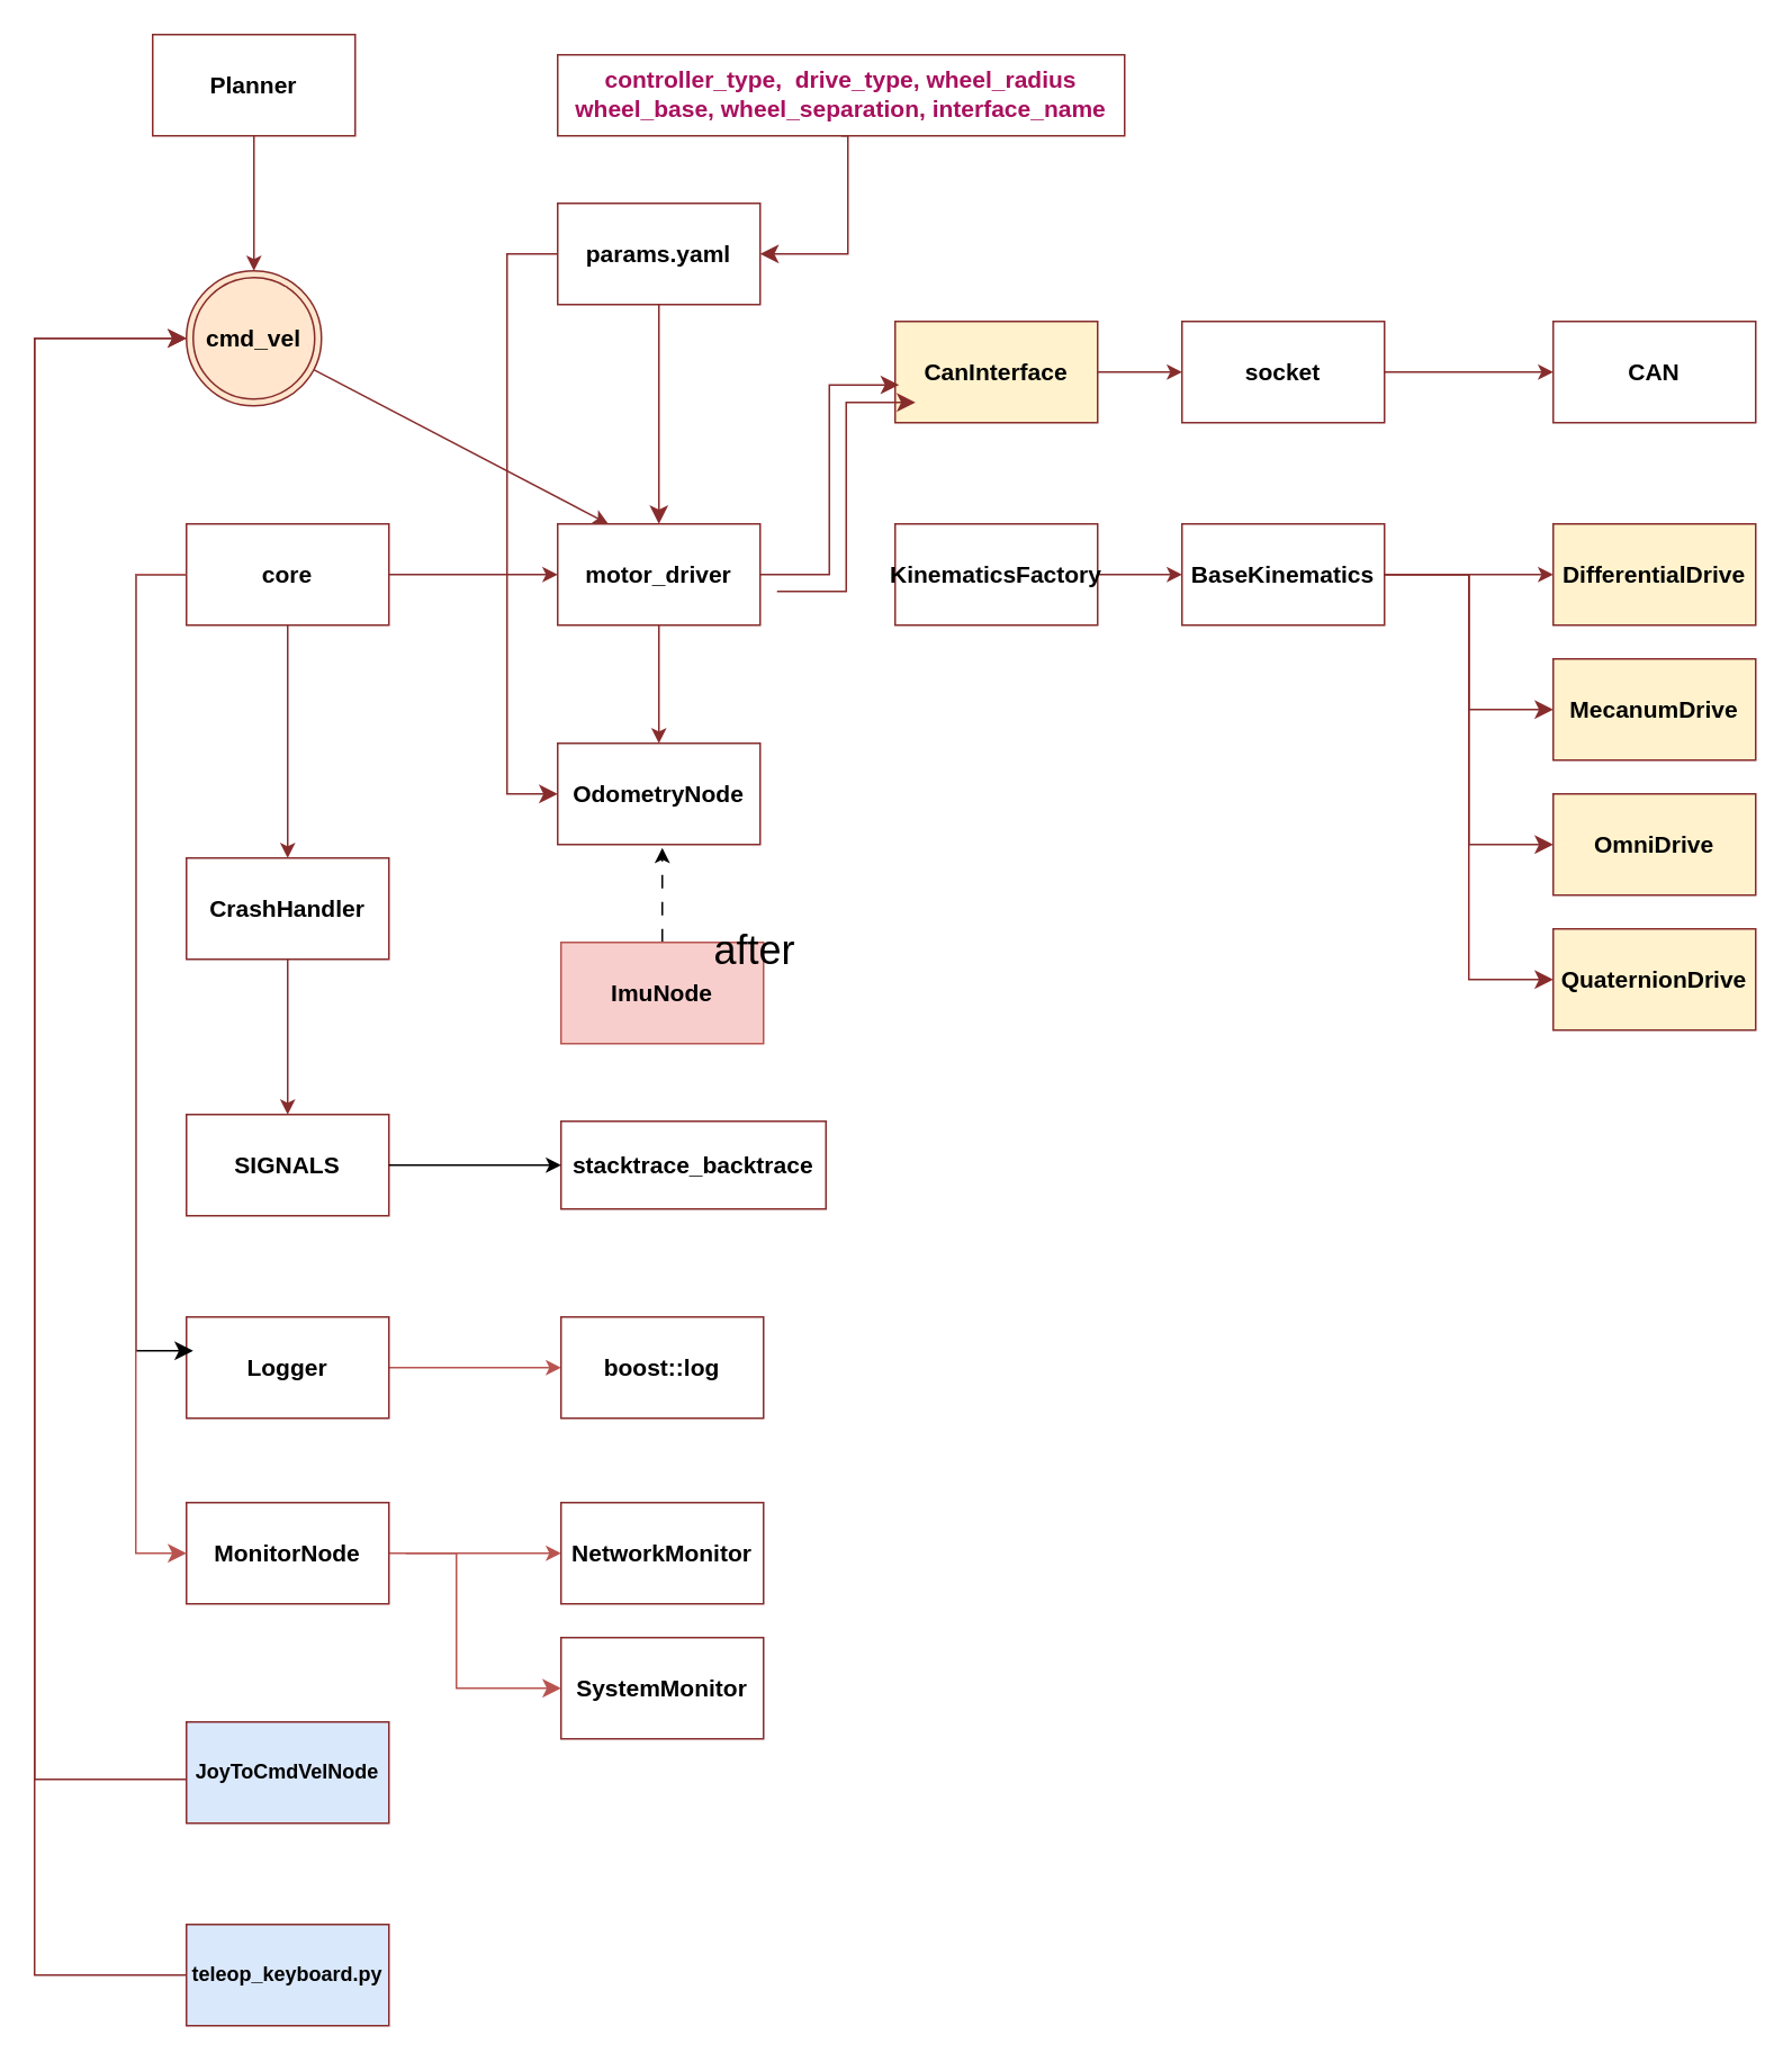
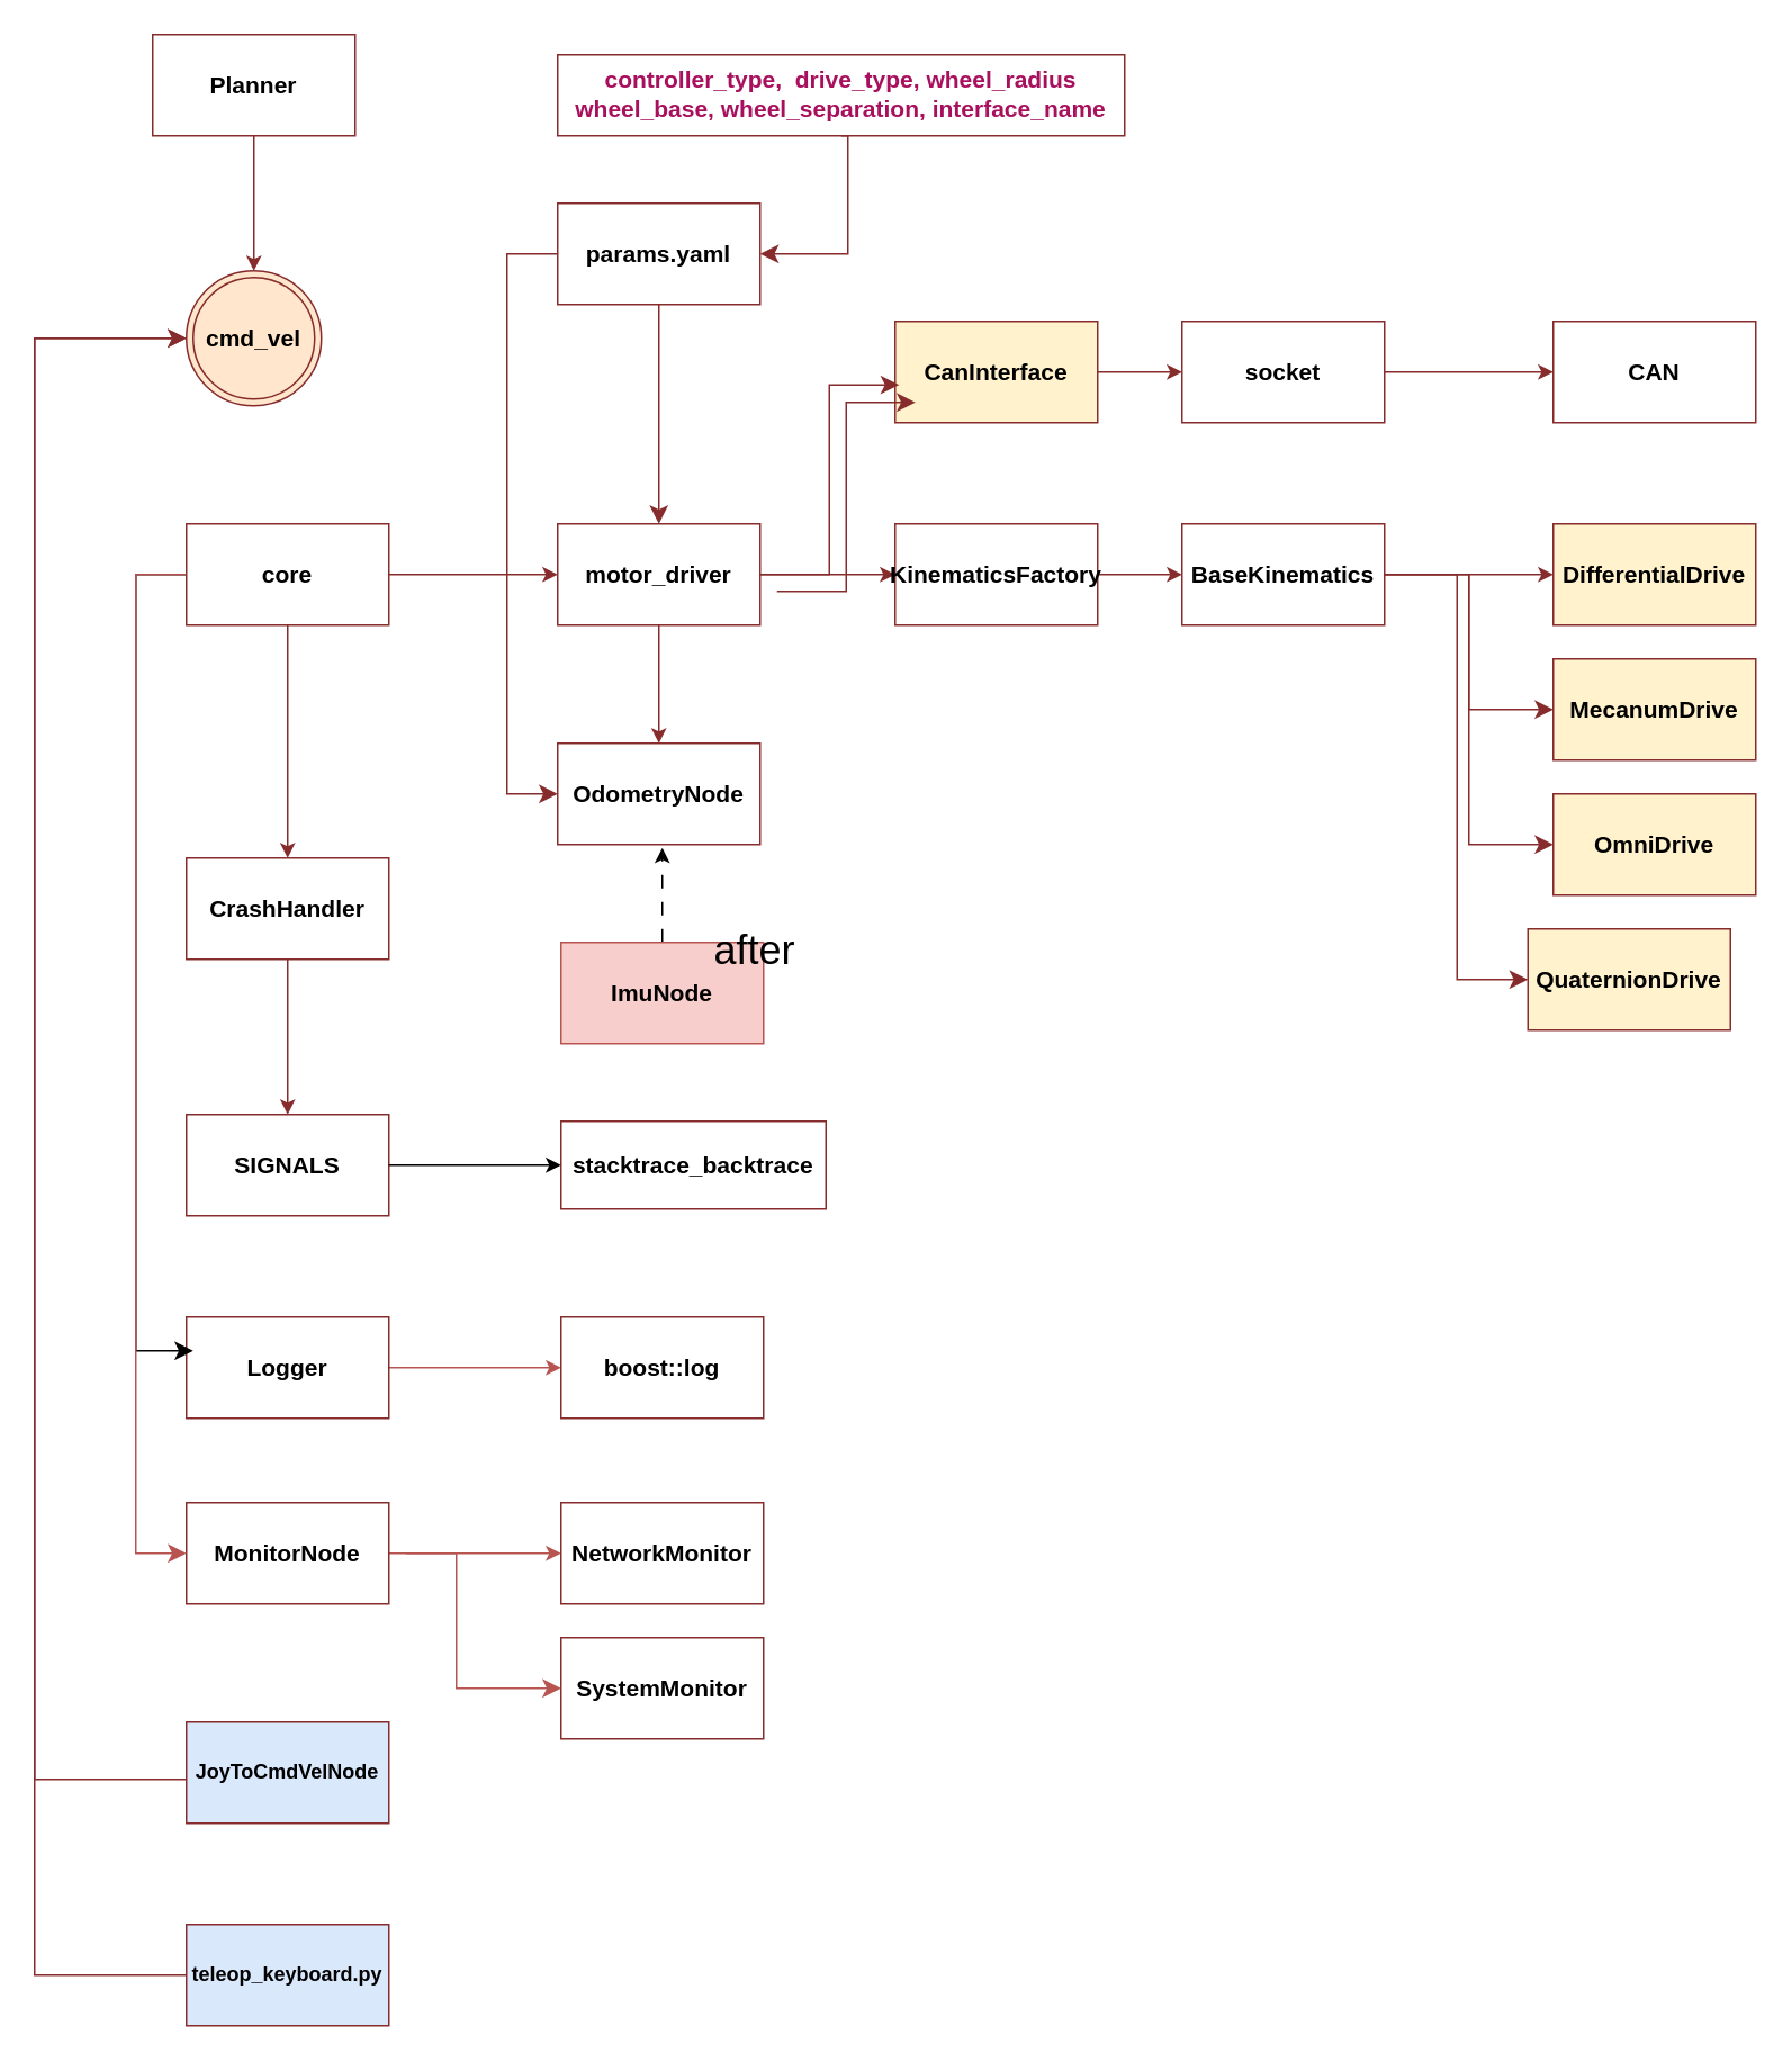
- <mxCell id="34" style="edgeStyle=none;html=1;entryX=0.25;entryY=0;entryDx=0;entryDy=0;strokeColor=light-dark(#872c2c, #ededed);fontStyle=1;fontSize=14;" parent="1" source="35" target="7" edge="1"><mxGeometry relative="1" as="geometry"><Array as="points" /></mxGeometry></mxCell>
+ <mxCell id="5" style="edgeStyle=none;html=1;exitX=1;exitY=0.5;exitDx=0;exitDy=0;entryX=0;entryY=0.5;entryDx=0;entryDy=0;strokeColor=light-dark(#872c2c, #ededed);fontStyle=1;fontSize=14;" parent="1" source="7" target="9" edge="1"><mxGeometry relative="1" as="geometry" /></mxCell>
- <mxCell id="15" value="QuaternionDrive" style="rounded=0;whiteSpace=wrap;html=1;fillColor=#fff2cc;strokeColor=light-dark(#872c2c, #ededed);fontStyle=1;fontSize=14;" parent="1" vertex="1"><mxGeometry x="920" y="550" width="120" height="60" as="geometry" /></mxCell>
+ <mxCell id="15" value="QuaternionDrive" style="rounded=0;whiteSpace=wrap;html=1;fillColor=#fff2cc;strokeColor=light-dark(#872c2c, #ededed);fontStyle=1;fontSize=14;" parent="1" vertex="1"><mxGeometry x="905" y="550" width="120" height="60" as="geometry" /></mxCell>
